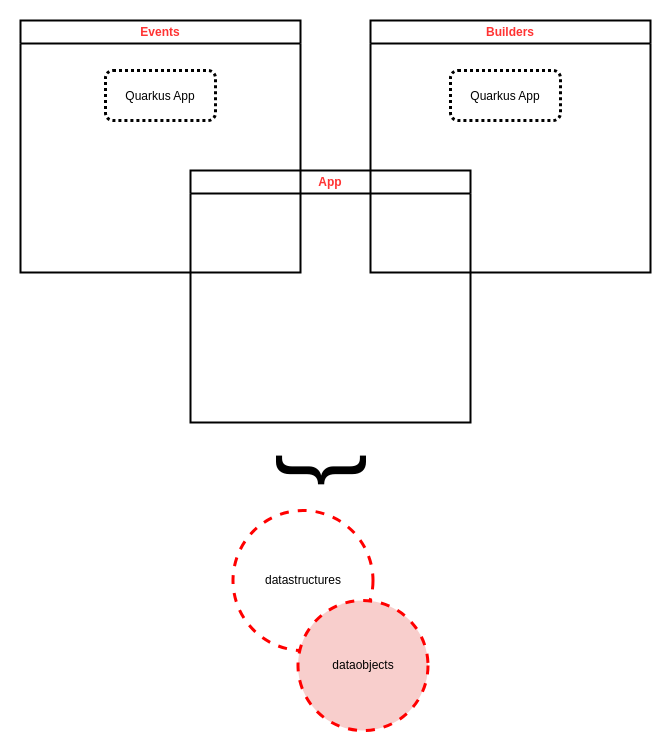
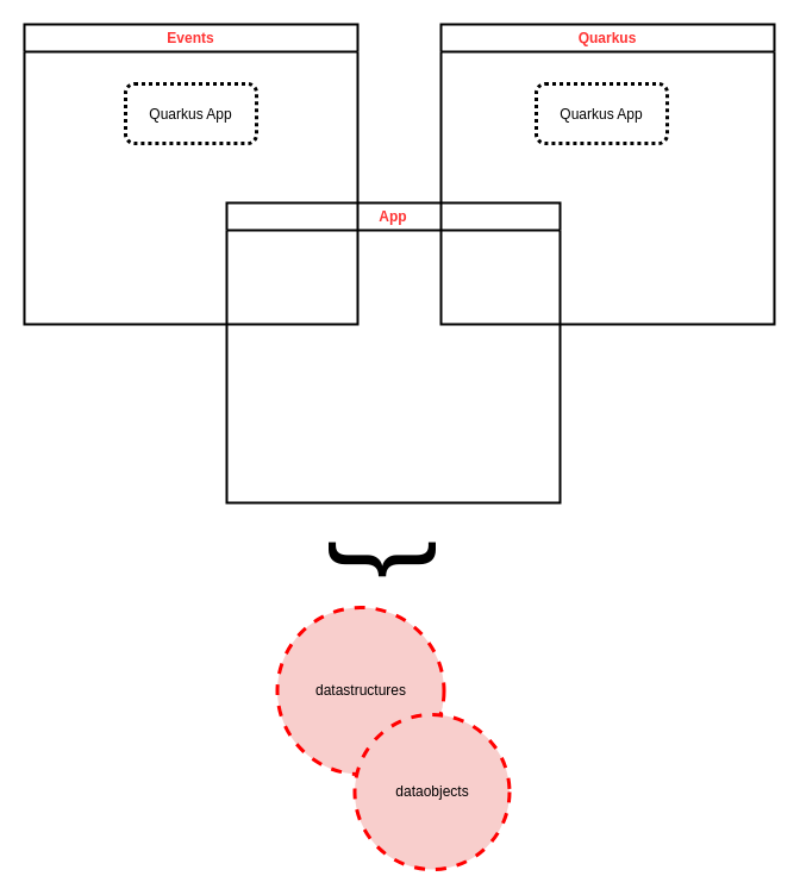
- <mxCell id="5" value="Builders" style="swimlane;whiteSpace=wrap;fontColor=#FF3333;strokeWidth=2;" vertex="1" parent="1"><mxGeometry x="370" y="20" width="280" height="252" as="geometry" /></mxCell>
+ <mxCell id="5" value="Quarkus" style="swimlane;whiteSpace=wrap;fontColor=#FF3333;strokeWidth=2;" vertex="1" parent="1"><mxGeometry x="370" y="20" width="280" height="252" as="geometry" /></mxCell>
- <mxCell id="7" value="datastructures" style="ellipse;whiteSpace=wrap;html=1;aspect=fixed;strokeWidth=3;dashed=1;strokeColor=#FF0000;" vertex="1" parent="1"><mxGeometry x="232.5" y="510" width="140" height="140" as="geometry" /></mxCell>
+ <mxCell id="7" value="datastructures" style="ellipse;whiteSpace=wrap;html=1;aspect=fixed;strokeWidth=3;dashed=1;strokeColor=#FF0000;fillColor=#f8cecc;" vertex="1" parent="1"><mxGeometry x="232.5" y="510" width="140" height="140" as="geometry" /></mxCell>
